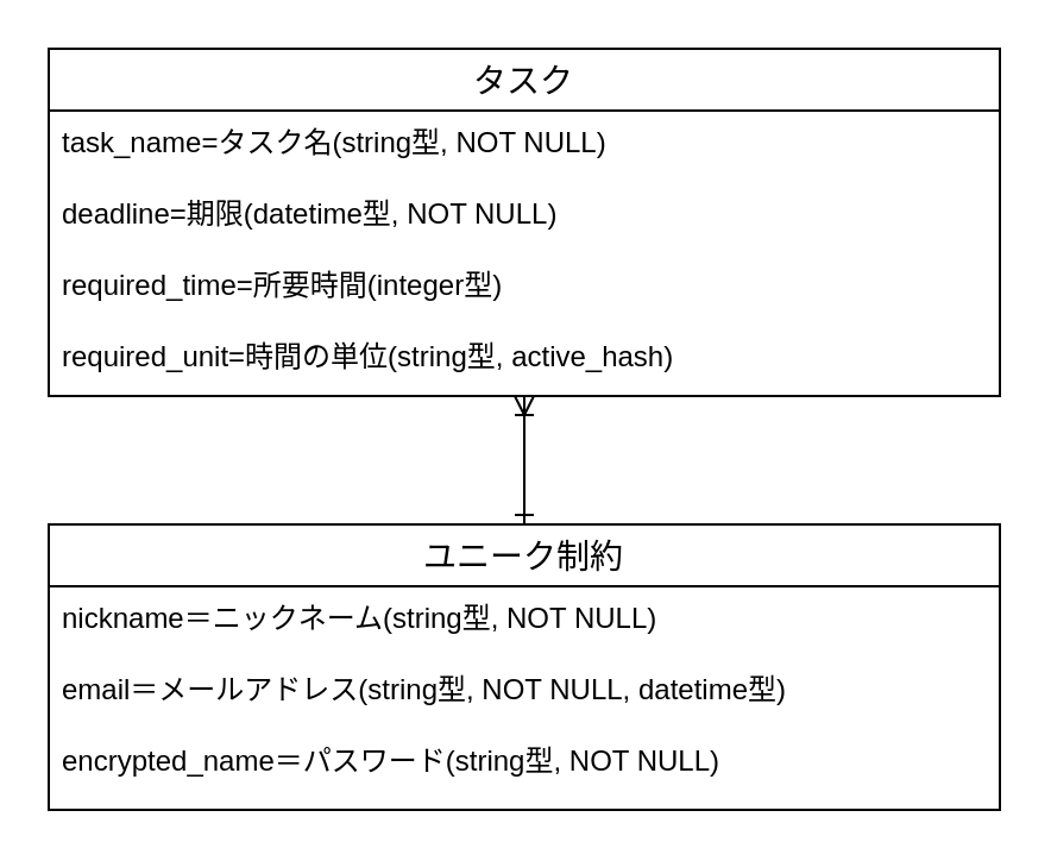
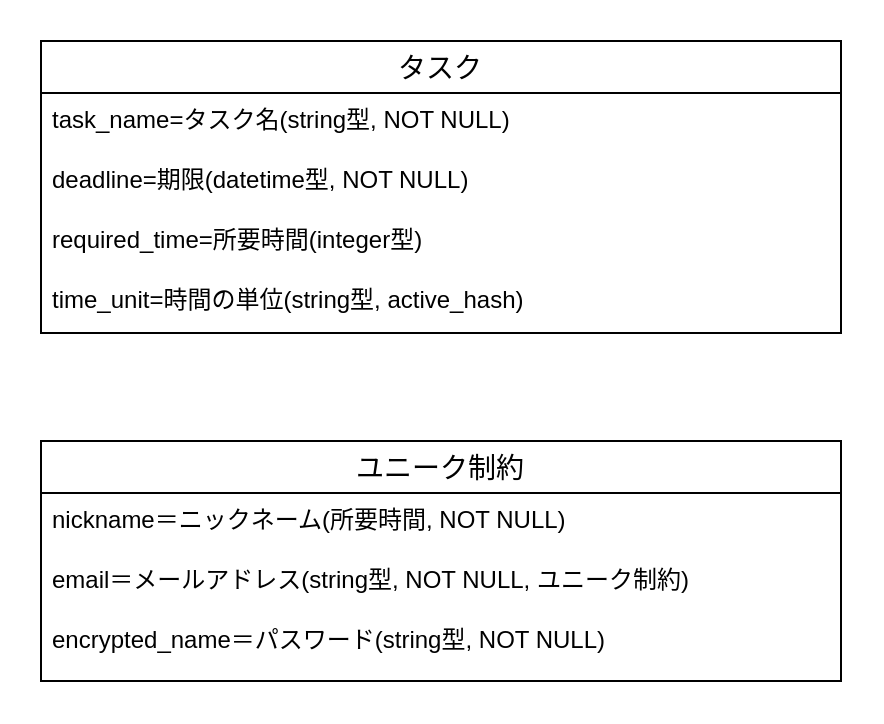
- <mxCell id="11" value="required_unit=時間の単位(string型, active_hash)" style="text;strokeColor=none;fillColor=none;spacingLeft=4;spacingRight=4;overflow=hidden;rotatable=0;points=[[0,0.5],[1,0.5]];portConstraint=eastwest;fontSize=12;" parent="7" vertex="1"><mxGeometry y="116" width="400" height="30" as="geometry" /></mxCell>
+ <mxCell id="11" value="time_unit=時間の単位(string型, active_hash)" style="text;strokeColor=none;fillColor=none;spacingLeft=4;spacingRight=4;overflow=hidden;rotatable=0;points=[[0,0.5],[1,0.5]];portConstraint=eastwest;fontSize=12;" parent="7" vertex="1"><mxGeometry y="116" width="400" height="30" as="geometry" /></mxCell>
- <mxCell id="2" style="html=1;exitX=0.5;exitY=0;exitDx=0;exitDy=0;entryX=0.5;entryY=1;entryDx=0;entryDy=0;startArrow=ERone;startFill=0;endArrow=ERoneToMany;endFill=0;" parent="1" source="3" target="7" edge="1"><mxGeometry relative="1" as="geometry" /></mxCell>
- <mxCell id="4" value="nickname＝ニックネーム(string型, NOT NULL)" style="text;strokeColor=none;fillColor=none;spacingLeft=4;spacingRight=4;overflow=hidden;rotatable=0;points=[[0,0.5],[1,0.5]];portConstraint=eastwest;fontSize=12;" parent="3" vertex="1"><mxGeometry y="26" width="400" height="30" as="geometry" /></mxCell>
+ <mxCell id="4" value="nickname＝ニックネーム(所要時間, NOT NULL)" style="text;strokeColor=none;fillColor=none;spacingLeft=4;spacingRight=4;overflow=hidden;rotatable=0;points=[[0,0.5],[1,0.5]];portConstraint=eastwest;fontSize=12;" parent="3" vertex="1"><mxGeometry y="26" width="400" height="30" as="geometry" /></mxCell>
- <mxCell id="5" value="email＝メールアドレス(string型, NOT NULL, datetime型)" style="text;strokeColor=none;fillColor=none;spacingLeft=4;spacingRight=4;overflow=hidden;rotatable=0;points=[[0,0.5],[1,0.5]];portConstraint=eastwest;fontSize=12;" parent="3" vertex="1"><mxGeometry y="56" width="400" height="30" as="geometry" /></mxCell>
+ <mxCell id="5" value="email＝メールアドレス(string型, NOT NULL, ユニーク制約)" style="text;strokeColor=none;fillColor=none;spacingLeft=4;spacingRight=4;overflow=hidden;rotatable=0;points=[[0,0.5],[1,0.5]];portConstraint=eastwest;fontSize=12;" parent="3" vertex="1"><mxGeometry y="56" width="400" height="30" as="geometry" /></mxCell>
